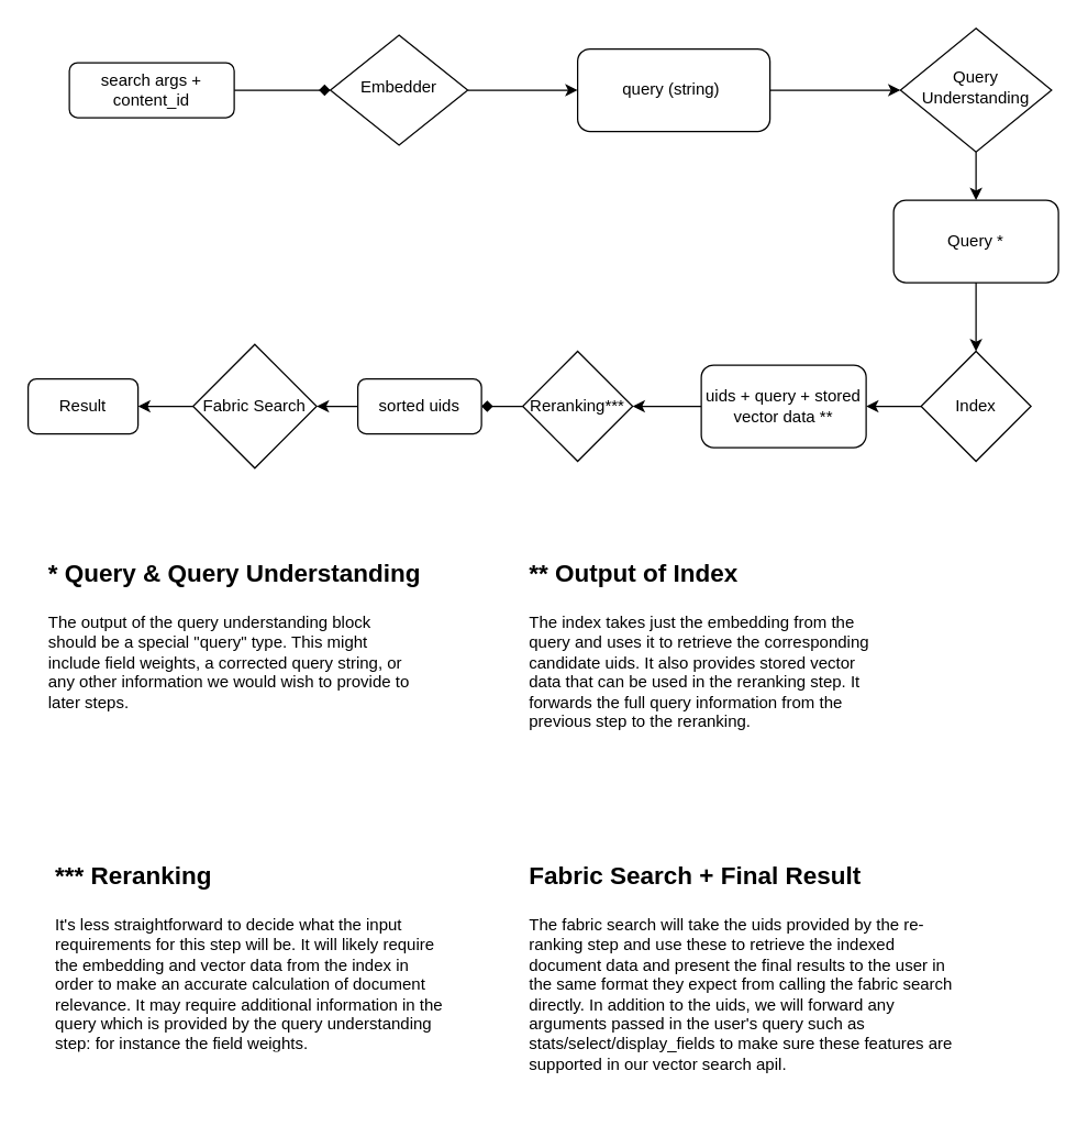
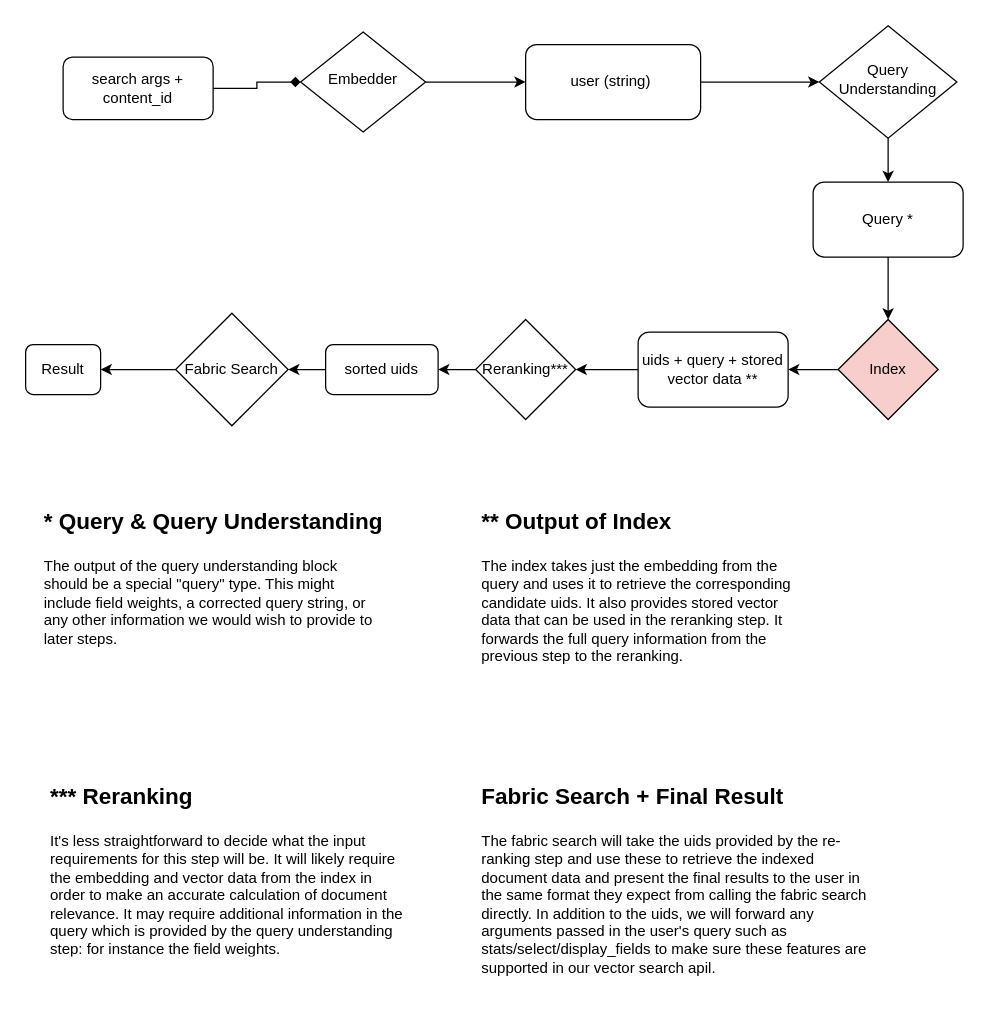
- <mxCell id="3" value="search args + content_id" style="rounded=1;whiteSpace=wrap;html=1;fontSize=12;glass=0;strokeWidth=1;shadow=0;" parent="1" vertex="1"><mxGeometry x="50" y="45" width="120" height="40" as="geometry" /></mxCell>
+ <mxCell id="3" value="search args + content_id" style="rounded=1;whiteSpace=wrap;html=1;fontSize=12;glass=0;strokeWidth=1;shadow=0;" parent="1" vertex="1"><mxGeometry x="50" y="45" width="120" height="50" as="geometry" /></mxCell>
- <mxCell id="9" value="query (string)&amp;nbsp;" style="rounded=1;whiteSpace=wrap;html=1;" parent="1" vertex="1"><mxGeometry x="420" y="35" width="140" height="60" as="geometry" /></mxCell>
+ <mxCell id="9" value="user (string)&amp;nbsp;" style="rounded=1;whiteSpace=wrap;html=1;" parent="1" vertex="1"><mxGeometry x="420" y="35" width="140" height="60" as="geometry" /></mxCell>
- <mxCell id="22" value="Result" style="rounded=1;whiteSpace=wrap;html=1;" parent="1" vertex="1"><mxGeometry x="20" y="275" width="80" height="40" as="geometry" /></mxCell>
+ <mxCell id="22" value="Result" style="rounded=1;whiteSpace=wrap;html=1;" parent="1" vertex="1"><mxGeometry x="20" y="275" width="60" height="40" as="geometry" /></mxCell>
- <mxCell id="16" style="edgeStyle=orthogonalEdgeStyle;rounded=0;orthogonalLoop=1;jettySize=auto;html=1;entryX=1;entryY=0.5;entryDx=0;entryDy=0;endArrow=diamond;" parent="1" source="17" target="19" edge="1"><mxGeometry relative="1" as="geometry" /></mxCell>
+ <mxCell id="16" style="edgeStyle=orthogonalEdgeStyle;rounded=0;orthogonalLoop=1;jettySize=auto;html=1;entryX=1;entryY=0.5;entryDx=0;entryDy=0;" parent="1" source="17" target="19" edge="1"><mxGeometry relative="1" as="geometry" /></mxCell>
- <mxCell id="13" value="Index" style="rhombus;whiteSpace=wrap;html=1;" parent="1" vertex="1"><mxGeometry x="670" y="255" width="80" height="80" as="geometry" /></mxCell>
+ <mxCell id="13" value="Index" style="rhombus;whiteSpace=wrap;html=1;fillColor=#f8cecc;" parent="1" vertex="1"><mxGeometry x="670" y="255" width="80" height="80" as="geometry" /></mxCell>
